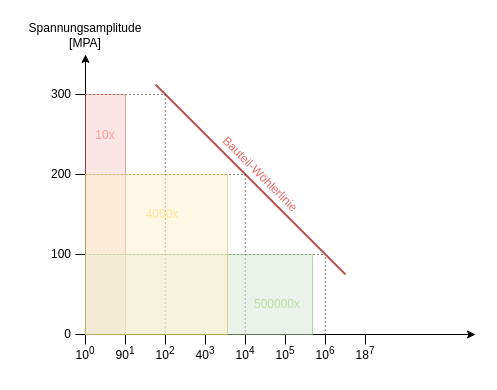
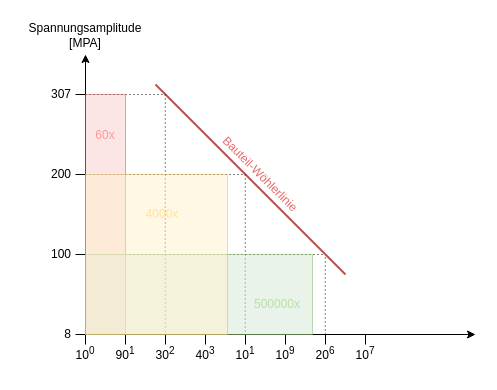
- <mxCell id="30" value="300" style="text;html=1;align=right;verticalAlign=middle;whiteSpace=wrap;rounded=0;" vertex="1" parent="1"><mxGeometry x="33" y="79" width="40" height="30" as="geometry" /></mxCell>
+ <mxCell id="30" value="307" style="text;html=1;align=right;verticalAlign=middle;whiteSpace=wrap;rounded=0;" vertex="1" parent="1"><mxGeometry x="33" y="79" width="40" height="30" as="geometry" /></mxCell>
- <mxCell id="39" value="10x" style="text;html=1;align=center;verticalAlign=middle;whiteSpace=wrap;rounded=0;fillColor=none;strokeColor=none;fontColor=#FF9999;" vertex="1" parent="1"><mxGeometry x="75" y="120" width="60" height="30" as="geometry" /></mxCell>
+ <mxCell id="39" value="60x" style="text;html=1;align=center;verticalAlign=middle;whiteSpace=wrap;rounded=0;fillColor=none;strokeColor=none;fontColor=#FF9999;" vertex="1" parent="1"><mxGeometry x="75" y="120" width="60" height="30" as="geometry" /></mxCell>
- <mxCell id="25" value="0" style="text;html=1;align=right;verticalAlign=middle;whiteSpace=wrap;rounded=0;" vertex="1" parent="1"><mxGeometry x="33" y="319" width="40" height="30" as="geometry" /></mxCell>
+ <mxCell id="25" value="8" style="text;html=1;align=right;verticalAlign=middle;whiteSpace=wrap;rounded=0;" vertex="1" parent="1"><mxGeometry x="33" y="319" width="40" height="30" as="geometry" /></mxCell>
- <mxCell id="11" value="10&lt;sup&gt;2&lt;/sup&gt;" style="text;html=1;align=center;verticalAlign=middle;whiteSpace=wrap;rounded=0;" vertex="1" parent="1"><mxGeometry x="135" y="338" width="60" height="30" as="geometry" /></mxCell>
+ <mxCell id="11" value="30&lt;sup&gt;2&lt;/sup&gt;" style="text;html=1;align=center;verticalAlign=middle;whiteSpace=wrap;rounded=0;" vertex="1" parent="1"><mxGeometry x="135" y="338" width="60" height="30" as="geometry" /></mxCell>
- <mxCell id="9" value="10&lt;sup&gt;4&lt;/sup&gt;" style="text;html=1;align=center;verticalAlign=middle;whiteSpace=wrap;rounded=0;" vertex="1" parent="1"><mxGeometry x="215" y="338" width="60" height="30" as="geometry" /></mxCell>
+ <mxCell id="9" value="10&lt;sup&gt;1&lt;/sup&gt;" style="text;html=1;align=center;verticalAlign=middle;whiteSpace=wrap;rounded=0;" vertex="1" parent="1"><mxGeometry x="215" y="338" width="60" height="30" as="geometry" /></mxCell>
- <mxCell id="17" value="10&lt;sup&gt;5&lt;/sup&gt;" style="text;html=1;align=center;verticalAlign=middle;whiteSpace=wrap;rounded=0;" vertex="1" parent="1"><mxGeometry x="255" y="338" width="60" height="30" as="geometry" /></mxCell>
+ <mxCell id="17" value="10&lt;sup&gt;9&lt;/sup&gt;" style="text;html=1;align=center;verticalAlign=middle;whiteSpace=wrap;rounded=0;" vertex="1" parent="1"><mxGeometry x="255" y="338" width="60" height="30" as="geometry" /></mxCell>
- <mxCell id="18" value="10&lt;sup&gt;6&lt;/sup&gt;" style="text;html=1;align=center;verticalAlign=middle;whiteSpace=wrap;rounded=0;" vertex="1" parent="1"><mxGeometry x="295" y="338" width="60" height="30" as="geometry" /></mxCell>
+ <mxCell id="18" value="20&lt;sup&gt;6&lt;/sup&gt;" style="text;html=1;align=center;verticalAlign=middle;whiteSpace=wrap;rounded=0;" vertex="1" parent="1"><mxGeometry x="295" y="338" width="60" height="30" as="geometry" /></mxCell>
- <mxCell id="19" value="18&lt;sup&gt;7&lt;/sup&gt;" style="text;html=1;align=center;verticalAlign=middle;whiteSpace=wrap;rounded=0;" vertex="1" parent="1"><mxGeometry x="335" y="338" width="60" height="30" as="geometry" /></mxCell>
+ <mxCell id="19" value="10&lt;sup&gt;7&lt;/sup&gt;" style="text;html=1;align=center;verticalAlign=middle;whiteSpace=wrap;rounded=0;" vertex="1" parent="1"><mxGeometry x="335" y="338" width="60" height="30" as="geometry" /></mxCell>
